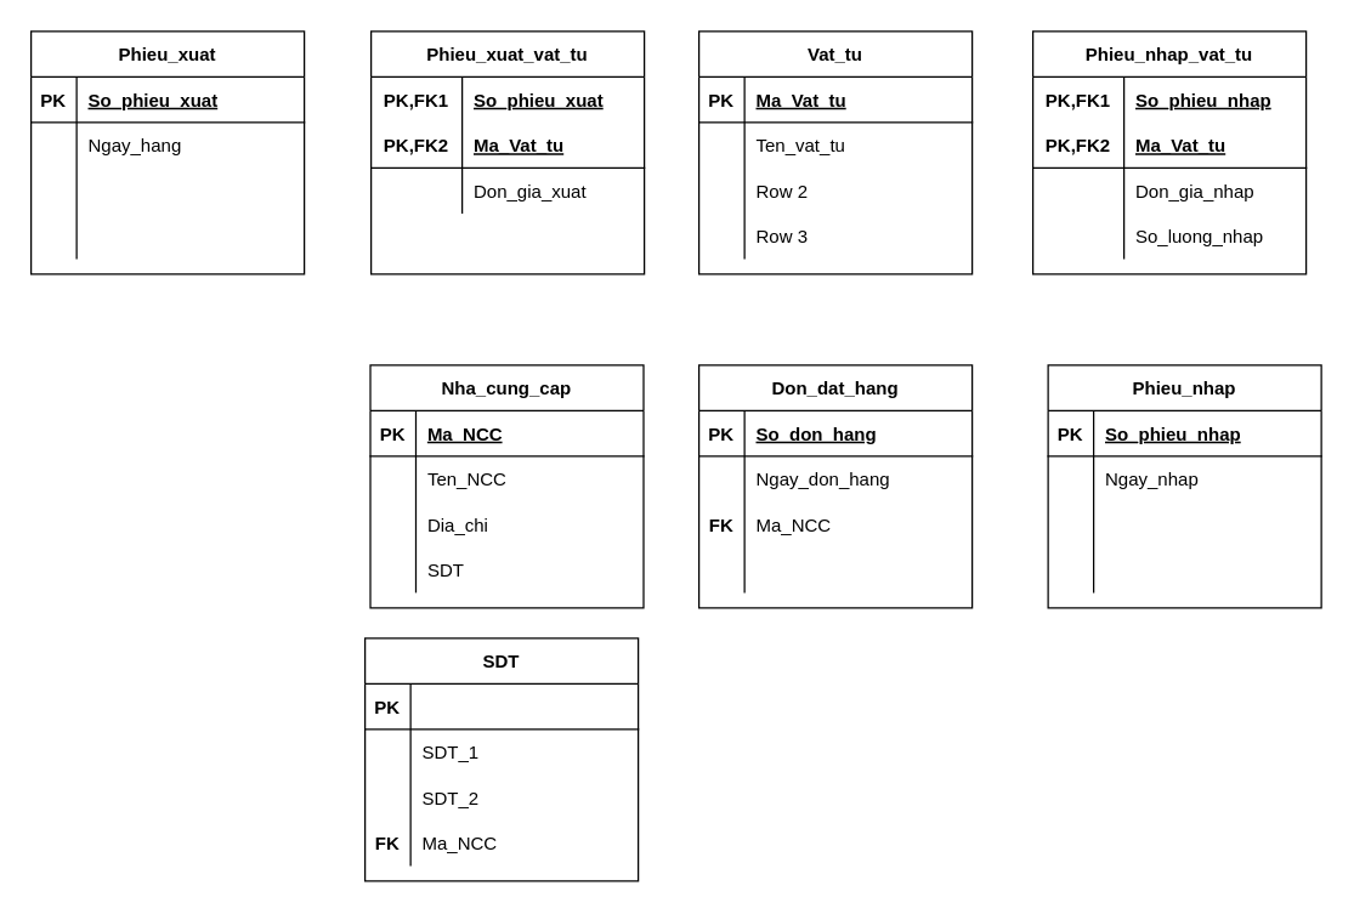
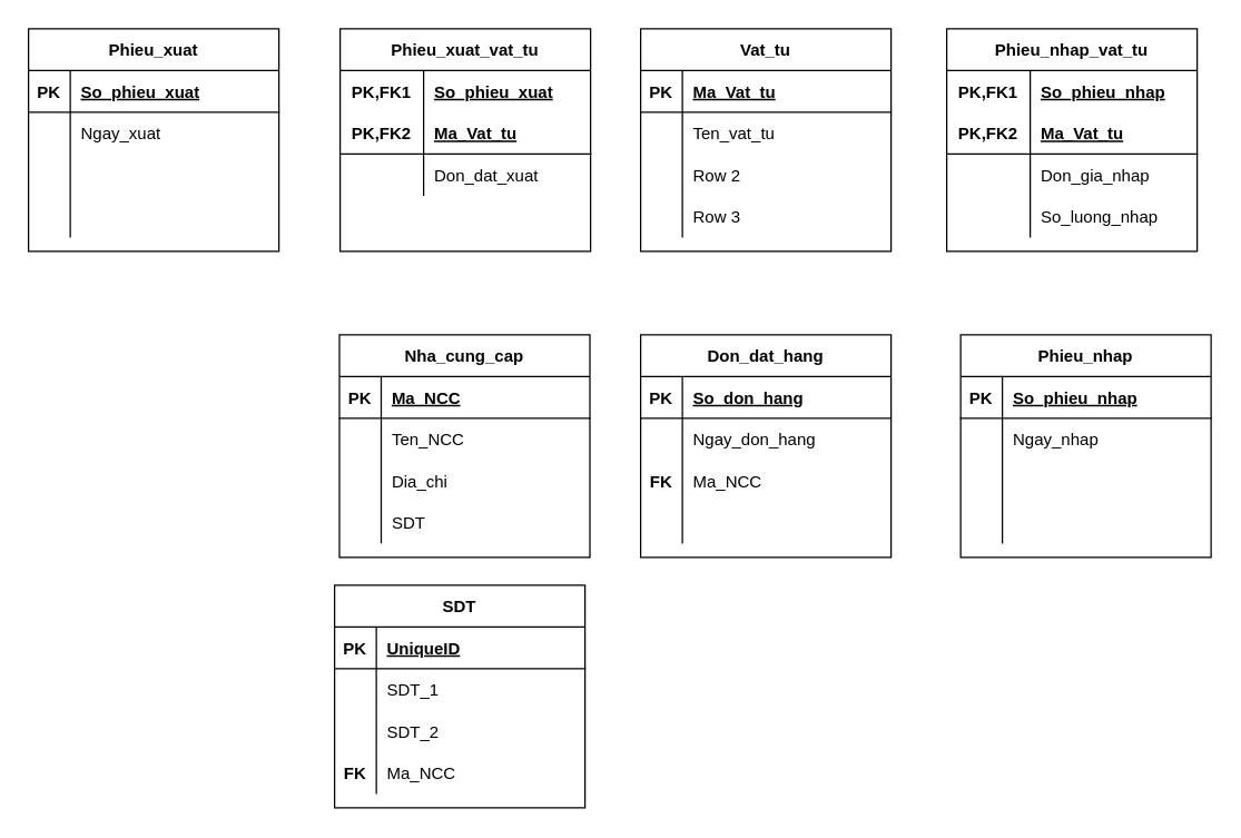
- <mxCell id="8" value="Ngay_hang" style="shape=partialRectangle;connectable=0;fillColor=none;top=0;left=0;bottom=0;right=0;align=left;spacingLeft=6;overflow=hidden;" vertex="1" parent="6"><mxGeometry x="30" width="150" height="30" as="geometry"><mxRectangle width="150" height="30" as="alternateBounds" /></mxGeometry></mxCell>
+ <mxCell id="8" value="Ngay_xuat" style="shape=partialRectangle;connectable=0;fillColor=none;top=0;left=0;bottom=0;right=0;align=left;spacingLeft=6;overflow=hidden;" vertex="1" parent="6"><mxGeometry x="30" width="150" height="30" as="geometry"><mxRectangle width="150" height="30" as="alternateBounds" /></mxGeometry></mxCell>
- <mxCell id="76" value="Don_gia_xuat" style="shape=partialRectangle;connectable=0;fillColor=none;top=0;left=0;bottom=0;right=0;align=left;spacingLeft=6;overflow=hidden;" vertex="1" parent="74"><mxGeometry x="60" width="120" height="30" as="geometry"><mxRectangle width="120" height="30" as="alternateBounds" /></mxGeometry></mxCell>
+ <mxCell id="76" value="Don_dat_xuat" style="shape=partialRectangle;connectable=0;fillColor=none;top=0;left=0;bottom=0;right=0;align=left;spacingLeft=6;overflow=hidden;" vertex="1" parent="74"><mxGeometry x="60" width="120" height="30" as="geometry"><mxRectangle width="120" height="30" as="alternateBounds" /></mxGeometry></mxCell>
+ <mxCell id="95" value="UniqueID" style="shape=partialRectangle;connectable=0;fillColor=none;top=0;left=0;bottom=0;right=0;align=left;spacingLeft=6;fontStyle=5;overflow=hidden;" vertex="1" parent="93"><mxGeometry x="30" width="150" height="30" as="geometry"><mxRectangle width="150" height="30" as="alternateBounds" /></mxGeometry></mxCell>
